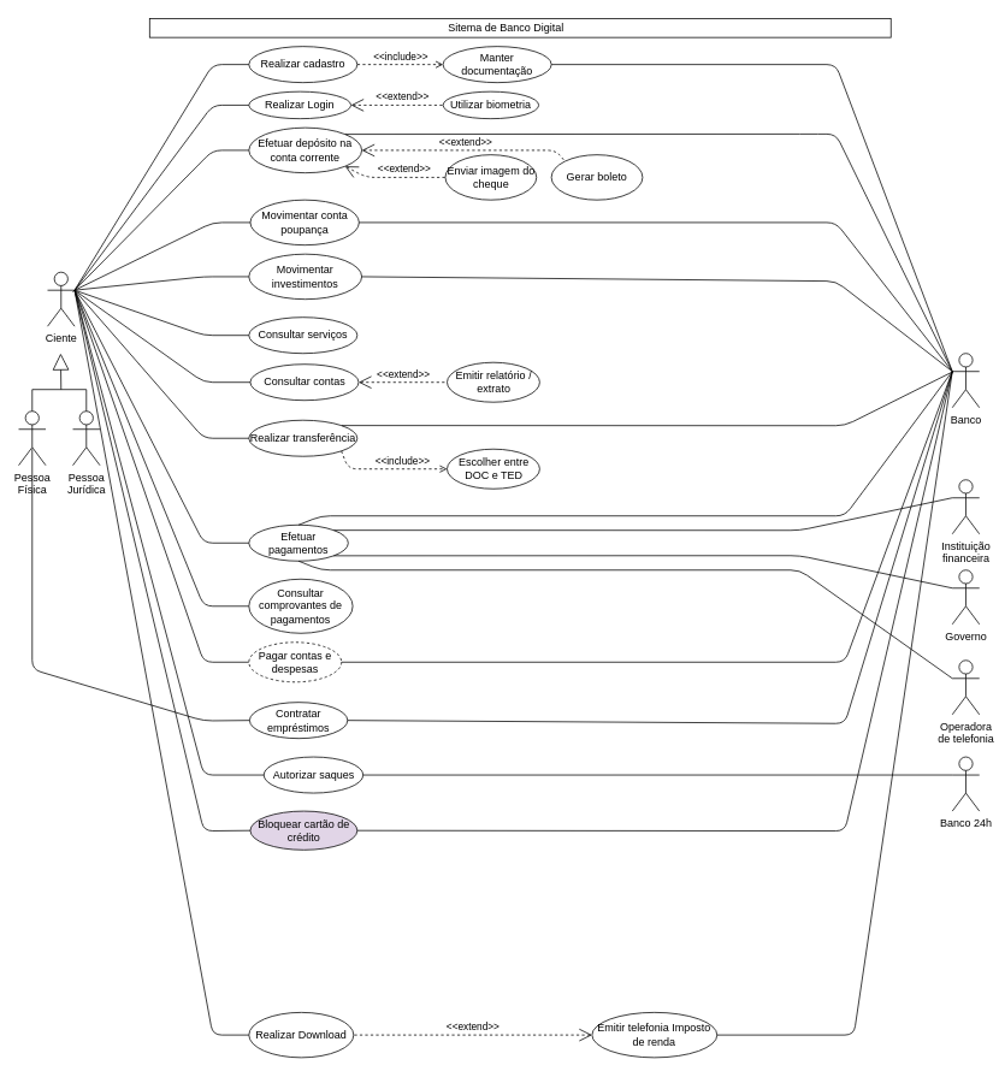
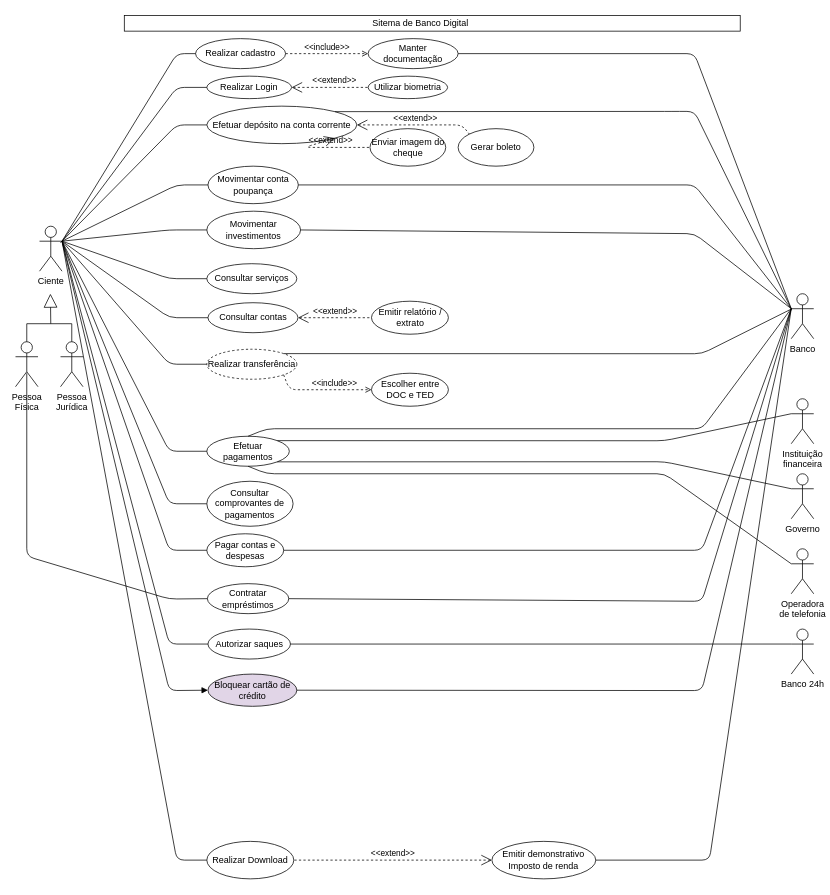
- <mxCell id="3" value="Realizar cadastro" style="ellipse;whiteSpace=wrap;html=1;" parent="1" vertex="1"><mxGeometry x="275" y="51" width="120" height="40" as="geometry" /></mxCell>
+ <mxCell id="3" value="Realizar cadastro" style="ellipse;whiteSpace=wrap;html=1;" parent="1" vertex="1"><mxGeometry x="260" y="51" width="120" height="40" as="geometry" /></mxCell>
- <mxCell id="22" value="Efetuar depósito na conta corrente" style="ellipse;whiteSpace=wrap;html=1;" parent="1" vertex="1"><mxGeometry x="275" y="141" width="125" height="50" as="geometry" /></mxCell>
+ <mxCell id="22" value="Efetuar depósito na conta corrente" style="ellipse;whiteSpace=wrap;html=1;" parent="1" vertex="1"><mxGeometry x="275" y="141" width="200" height="50" as="geometry" /></mxCell>
- <mxCell id="6" value="Realizar transferência" style="ellipse;whiteSpace=wrap;html=1;" parent="1" vertex="1"><mxGeometry x="275" y="465" width="120" height="40" as="geometry" /></mxCell>
+ <mxCell id="6" value="Realizar transferência" style="ellipse;whiteSpace=wrap;html=1;dashed=1;" parent="1" vertex="1"><mxGeometry x="275" y="465" width="120" height="40" as="geometry" /></mxCell>
- <mxCell id="67" value="Pagar contas e despesas" style="ellipse;whiteSpace=wrap;html=1;dashed=1;" vertex="1" parent="1"><mxGeometry x="275" y="711" width="102.5" height="44" as="geometry" /></mxCell>
+ <mxCell id="67" value="Pagar contas e despesas" style="ellipse;whiteSpace=wrap;html=1;" vertex="1" parent="1"><mxGeometry x="275" y="711" width="102.5" height="44" as="geometry" /></mxCell>
- <mxCell id="36" value="Autorizar saques" style="ellipse;whiteSpace=wrap;html=1;" vertex="1" parent="1"><mxGeometry x="291.52" y="838" width="110" height="40" as="geometry" /></mxCell>
+ <mxCell id="36" value="Autorizar saques" style="ellipse;whiteSpace=wrap;html=1;" vertex="1" parent="1"><mxGeometry x="276.52" y="838" width="110" height="40" as="geometry" /></mxCell>
- <mxCell id="73" value="" style="endArrow=none;html=1;exitX=1;exitY=0.333;exitDx=0;exitDy=0;exitPerimeter=0;entryX=0;entryY=0.5;entryDx=0;entryDy=0;" edge="1" parent="1" source="10" target="71"><mxGeometry width="50" height="50" relative="1" as="geometry"><mxPoint x="555" y="671" as="sourcePoint" /><mxPoint x="715" y="721" as="targetPoint" /><Array as="points"><mxPoint x="225" y="920" /></Array></mxGeometry></mxCell>
+ <mxCell id="73" value="" style="endArrow=block;html=1;exitX=1;exitY=0.333;exitDx=0;exitDy=0;exitPerimeter=0;entryX=0;entryY=0.5;entryDx=0;entryDy=0;" edge="1" parent="1" source="10" target="71"><mxGeometry width="50" height="50" relative="1" as="geometry"><mxPoint x="555" y="671" as="sourcePoint" /><mxPoint x="715" y="721" as="targetPoint" /><Array as="points"><mxPoint x="225" y="920" /></Array></mxGeometry></mxCell>
- <mxCell id="39" value="Emitir telefonia Imposto de renda" style="ellipse;whiteSpace=wrap;html=1;" vertex="1" parent="1"><mxGeometry x="655" y="1121" width="138.48" height="50" as="geometry" /></mxCell>
+ <mxCell id="39" value="Emitir demonstrativo Imposto de renda" style="ellipse;whiteSpace=wrap;html=1;" vertex="1" parent="1"><mxGeometry x="655" y="1121" width="138.48" height="50" as="geometry" /></mxCell>
